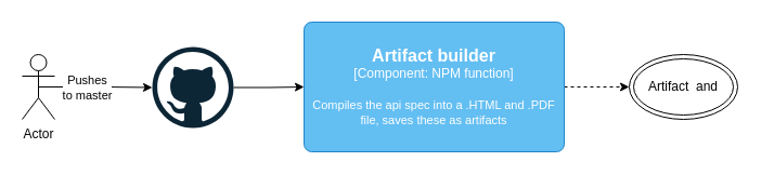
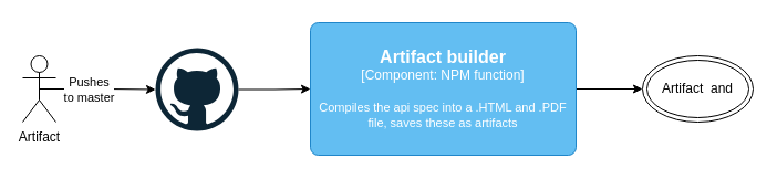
- <mxCell id="7" style="edgeStyle=orthogonalEdgeStyle;rounded=0;orthogonalLoop=1;jettySize=auto;html=1;exitX=1;exitY=0.5;exitDx=0;exitDy=0;exitPerimeter=0;dashed=1;" edge="1" parent="1" source="8" target="9"><mxGeometry relative="1" as="geometry" /></mxCell>
+ <mxCell id="7" style="edgeStyle=orthogonalEdgeStyle;rounded=0;orthogonalLoop=1;jettySize=auto;html=1;exitX=1;exitY=0.5;exitDx=0;exitDy=0;exitPerimeter=0;" edge="1" parent="1" source="8" target="9"><mxGeometry relative="1" as="geometry" /></mxCell>
- <mxCell id="4" value="Actor" style="shape=umlActor;verticalLabelPosition=bottom;verticalAlign=top;html=1;outlineConnect=0;" vertex="1" parent="1"><mxGeometry x="20" y="50" width="30" height="60" as="geometry" /></mxCell>
+ <mxCell id="4" value="Artifact" style="shape=umlActor;verticalLabelPosition=bottom;verticalAlign=top;html=1;outlineConnect=0;" vertex="1" parent="1"><mxGeometry x="20" y="50" width="30" height="60" as="geometry" /></mxCell>
